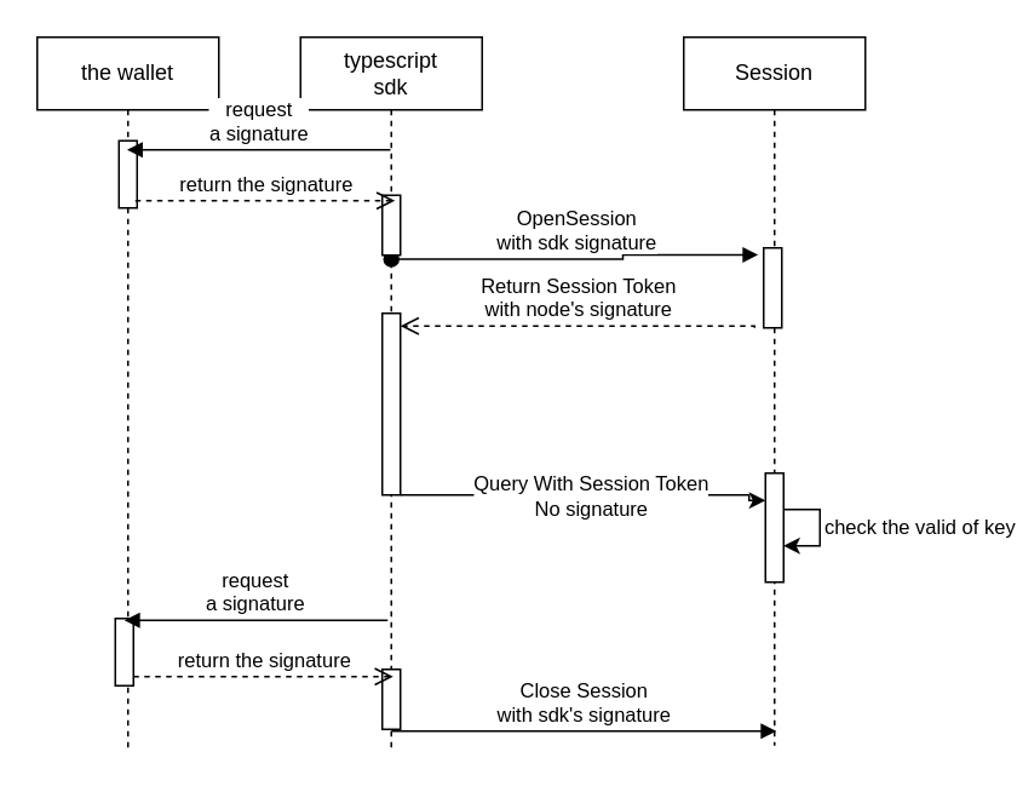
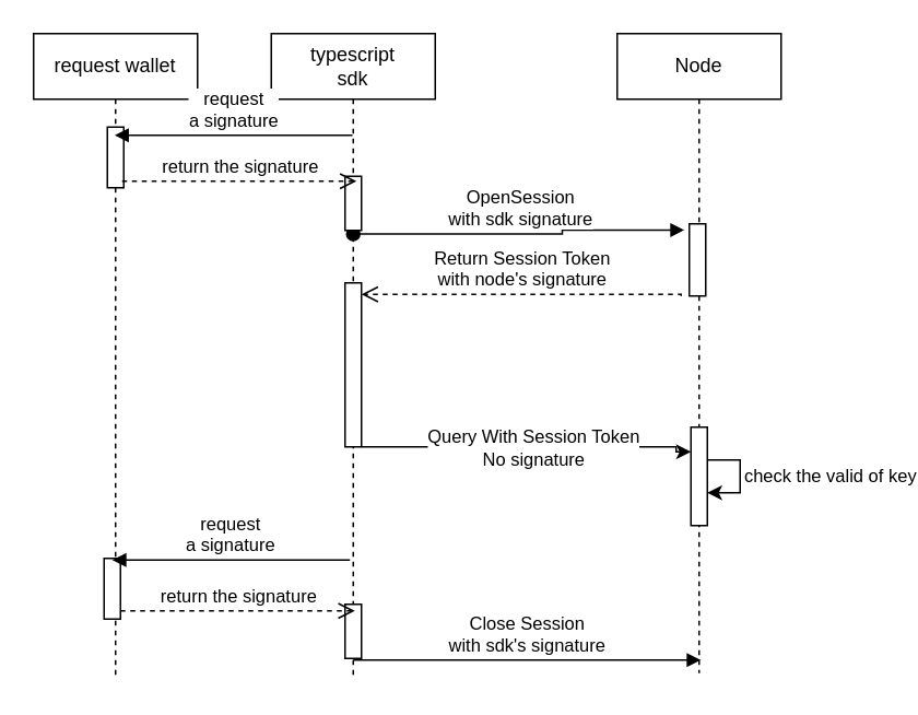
- <mxCell id="15" value="the wallet" style="shape=umlLifeline;perimeter=lifelinePerimeter;whiteSpace=wrap;html=1;container=1;collapsible=0;recursiveResize=0;outlineConnect=0;" vertex="1" parent="1"><mxGeometry x="20" y="20" width="100" height="394" as="geometry" /></mxCell>
+ <mxCell id="15" value="request wallet" style="shape=umlLifeline;perimeter=lifelinePerimeter;whiteSpace=wrap;html=1;container=1;collapsible=0;recursiveResize=0;outlineConnect=0;" vertex="1" parent="1"><mxGeometry x="20" y="20" width="100" height="394" as="geometry" /></mxCell>
- <mxCell id="2" value="Session" style="shape=umlLifeline;perimeter=lifelinePerimeter;whiteSpace=wrap;html=1;container=1;collapsible=0;recursiveResize=0;outlineConnect=0;" vertex="1" parent="1"><mxGeometry x="376" y="20" width="100" height="390" as="geometry" /></mxCell>
+ <mxCell id="2" value="Node" style="shape=umlLifeline;perimeter=lifelinePerimeter;whiteSpace=wrap;html=1;container=1;collapsible=0;recursiveResize=0;outlineConnect=0;" vertex="1" parent="1"><mxGeometry x="376" y="20" width="100" height="390" as="geometry" /></mxCell>
